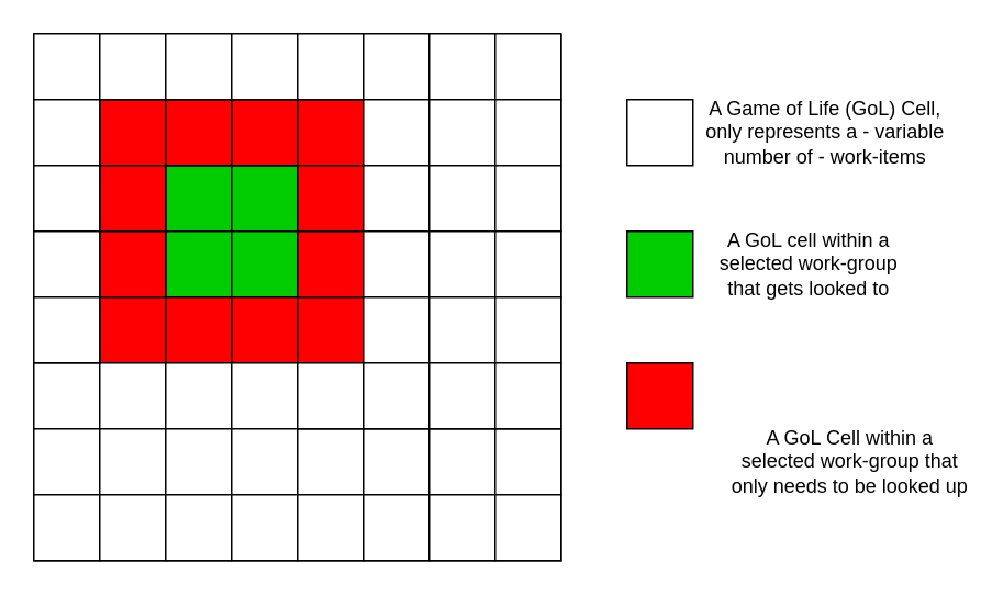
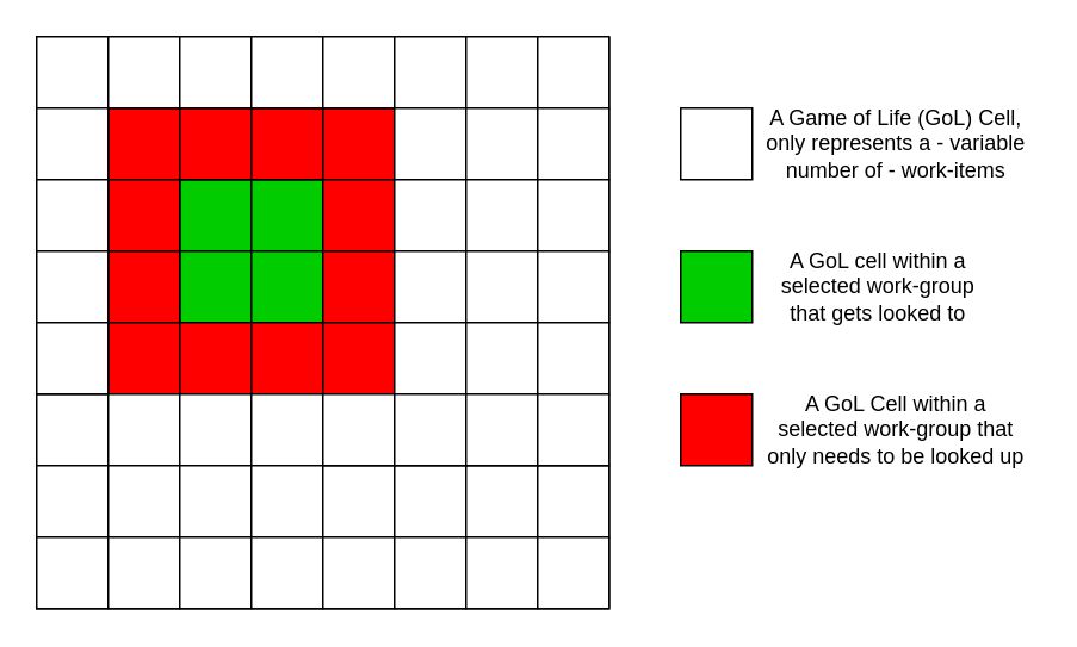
- <mxCell id="72" value="&lt;div&gt;A GoL Cell within a &lt;br&gt;&lt;/div&gt;&lt;div&gt;selected work-group that &lt;br&gt;&lt;/div&gt;&lt;div&gt;only needs to be looked up&lt;/div&gt;" style="text;html=1;align=center;verticalAlign=middle;resizable=0;points=[];autosize=1;strokeColor=none;fillColor=none;" vertex="1" parent="1"><mxGeometry x="435" y="255" width="160" height="50" as="geometry" /></mxCell>
+ <mxCell id="72" value="&lt;div&gt;A GoL Cell within a &lt;br&gt;&lt;/div&gt;&lt;div&gt;selected work-group that &lt;br&gt;&lt;/div&gt;&lt;div&gt;only needs to be looked up&lt;/div&gt;" style="text;html=1;align=center;verticalAlign=middle;resizable=0;points=[];autosize=1;strokeColor=none;fillColor=none;" vertex="1" parent="1"><mxGeometry x="420" y="215" width="160" height="50" as="geometry" /></mxCell>
